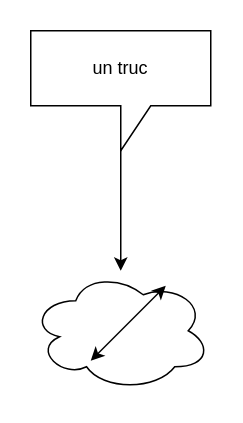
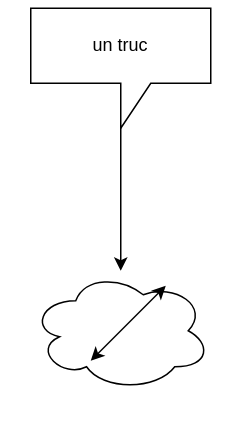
- <mxCell id="4" value="un truc" style="shape=callout;whiteSpace=wrap;html=1;perimeter=calloutPerimeter;" parent="1" vertex="1"><mxGeometry x="20" y="20" width="120" height="80" as="geometry" /></mxCell>
+ <mxCell id="4" value="un truc" style="shape=callout;whiteSpace=wrap;html=1;perimeter=calloutPerimeter;" parent="1" vertex="1"><mxGeometry x="20" y="5" width="120" height="80" as="geometry" /></mxCell>
